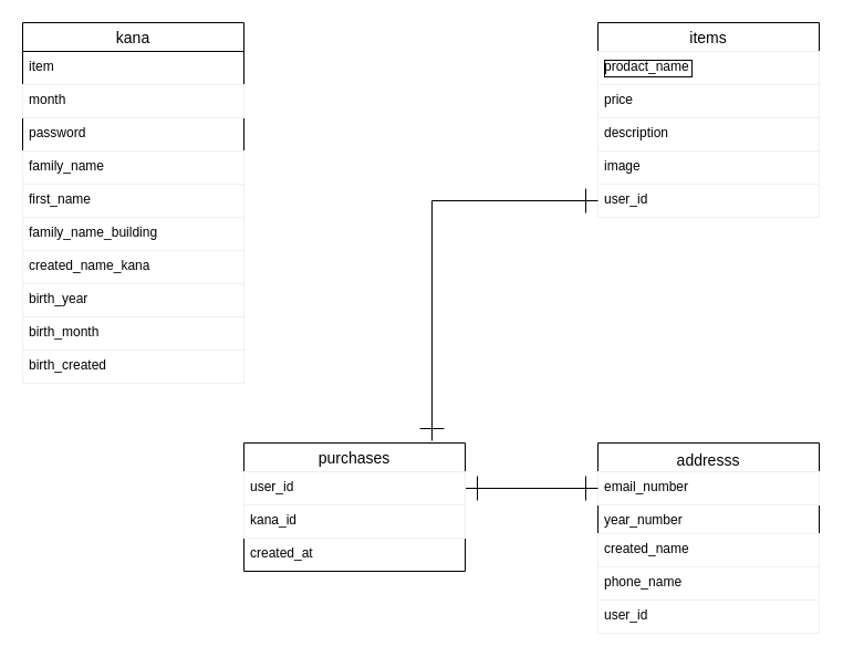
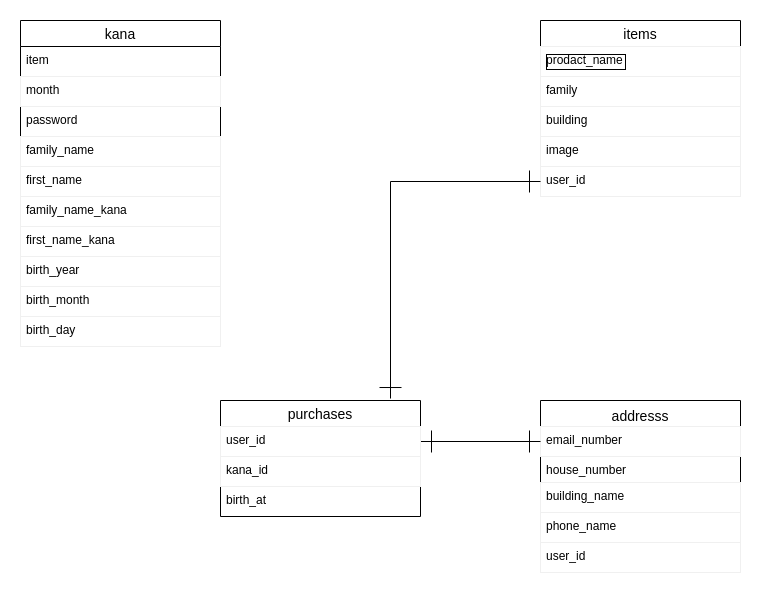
- <mxCell id="4" value="price" style="text;fillColor=none;spacingLeft=4;spacingRight=4;overflow=hidden;rotatable=0;points=[[0,0.5],[1,0.5]];portConstraint=eastwest;fontSize=12;strokeColor=#f0f0f0;" vertex="1" parent="2"><mxGeometry y="56" width="200" height="30" as="geometry" /></mxCell>
+ <mxCell id="4" value="family" style="text;fillColor=none;spacingLeft=4;spacingRight=4;overflow=hidden;rotatable=0;points=[[0,0.5],[1,0.5]];portConstraint=eastwest;fontSize=12;strokeColor=#f0f0f0;" vertex="1" parent="2"><mxGeometry y="56" width="200" height="30" as="geometry" /></mxCell>
- <mxCell id="5" value="description" style="text;fillColor=none;spacingLeft=4;spacingRight=4;overflow=hidden;rotatable=0;points=[[0,0.5],[1,0.5]];portConstraint=eastwest;fontSize=12;strokeColor=#f0f0f0;" vertex="1" parent="2"><mxGeometry y="86" width="200" height="30" as="geometry" /></mxCell>
+ <mxCell id="5" value="building" style="text;fillColor=none;spacingLeft=4;spacingRight=4;overflow=hidden;rotatable=0;points=[[0,0.5],[1,0.5]];portConstraint=eastwest;fontSize=12;strokeColor=#f0f0f0;" vertex="1" parent="2"><mxGeometry y="86" width="200" height="30" as="geometry" /></mxCell>
- <mxCell id="14" value="family_name_building" style="text;fillColor=none;spacingLeft=4;spacingRight=4;overflow=hidden;rotatable=0;points=[[0,0.5],[1,0.5]];portConstraint=eastwest;fontSize=12;strokeColor=#f0f0f0;" vertex="1" parent="8"><mxGeometry y="176" width="200" height="30" as="geometry" /></mxCell>
+ <mxCell id="14" value="family_name_kana" style="text;fillColor=none;spacingLeft=4;spacingRight=4;overflow=hidden;rotatable=0;points=[[0,0.5],[1,0.5]];portConstraint=eastwest;fontSize=12;strokeColor=#f0f0f0;" vertex="1" parent="8"><mxGeometry y="176" width="200" height="30" as="geometry" /></mxCell>
- <mxCell id="15" value="created_name_kana" style="text;fillColor=none;spacingLeft=4;spacingRight=4;overflow=hidden;rotatable=0;points=[[0,0.5],[1,0.5]];portConstraint=eastwest;fontSize=12;strokeColor=#f0f0f0;" vertex="1" parent="8"><mxGeometry y="206" width="200" height="30" as="geometry" /></mxCell>
+ <mxCell id="15" value="first_name_kana" style="text;fillColor=none;spacingLeft=4;spacingRight=4;overflow=hidden;rotatable=0;points=[[0,0.5],[1,0.5]];portConstraint=eastwest;fontSize=12;strokeColor=#f0f0f0;" vertex="1" parent="8"><mxGeometry y="206" width="200" height="30" as="geometry" /></mxCell>
- <mxCell id="18" value="birth_created" style="text;fillColor=none;spacingLeft=4;spacingRight=4;overflow=hidden;rotatable=0;points=[[0,0.5],[1,0.5]];portConstraint=eastwest;fontSize=12;strokeColor=#f0f0f0;" vertex="1" parent="8"><mxGeometry y="296" width="200" height="30" as="geometry" /></mxCell>
+ <mxCell id="18" value="birth_day" style="text;fillColor=none;spacingLeft=4;spacingRight=4;overflow=hidden;rotatable=0;points=[[0,0.5],[1,0.5]];portConstraint=eastwest;fontSize=12;strokeColor=#f0f0f0;" vertex="1" parent="8"><mxGeometry y="296" width="200" height="30" as="geometry" /></mxCell>
- <mxCell id="21" value="year_number" style="text;strokeColor=none;fillColor=none;spacingLeft=4;spacingRight=4;overflow=hidden;rotatable=0;points=[[0,0.5],[1,0.5]];portConstraint=eastwest;fontSize=12;" vertex="1" parent="19"><mxGeometry y="56" width="200" height="26" as="geometry" /></mxCell>
+ <mxCell id="21" value="house_number" style="text;strokeColor=none;fillColor=none;spacingLeft=4;spacingRight=4;overflow=hidden;rotatable=0;points=[[0,0.5],[1,0.5]];portConstraint=eastwest;fontSize=12;" vertex="1" parent="19"><mxGeometry y="56" width="200" height="26" as="geometry" /></mxCell>
- <mxCell id="22" value="created_name" style="text;fillColor=none;spacingLeft=4;spacingRight=4;overflow=hidden;rotatable=0;points=[[0,0.5],[1,0.5]];portConstraint=eastwest;fontSize=12;strokeColor=#f0f0f0;" vertex="1" parent="19"><mxGeometry y="82" width="200" height="30" as="geometry" /></mxCell>
+ <mxCell id="22" value="building_name" style="text;fillColor=none;spacingLeft=4;spacingRight=4;overflow=hidden;rotatable=0;points=[[0,0.5],[1,0.5]];portConstraint=eastwest;fontSize=12;strokeColor=#f0f0f0;" vertex="1" parent="19"><mxGeometry y="82" width="200" height="30" as="geometry" /></mxCell>
- <mxCell id="29" value="created_at" style="text;strokeColor=none;fillColor=none;spacingLeft=4;spacingRight=4;overflow=hidden;rotatable=0;points=[[0,0.5],[1,0.5]];portConstraint=eastwest;fontSize=12;" vertex="1" parent="26"><mxGeometry y="86" width="200" height="30" as="geometry" /></mxCell>
+ <mxCell id="29" value="birth_at" style="text;strokeColor=none;fillColor=none;spacingLeft=4;spacingRight=4;overflow=hidden;rotatable=0;points=[[0,0.5],[1,0.5]];portConstraint=eastwest;fontSize=12;" vertex="1" parent="26"><mxGeometry y="86" width="200" height="30" as="geometry" /></mxCell>
